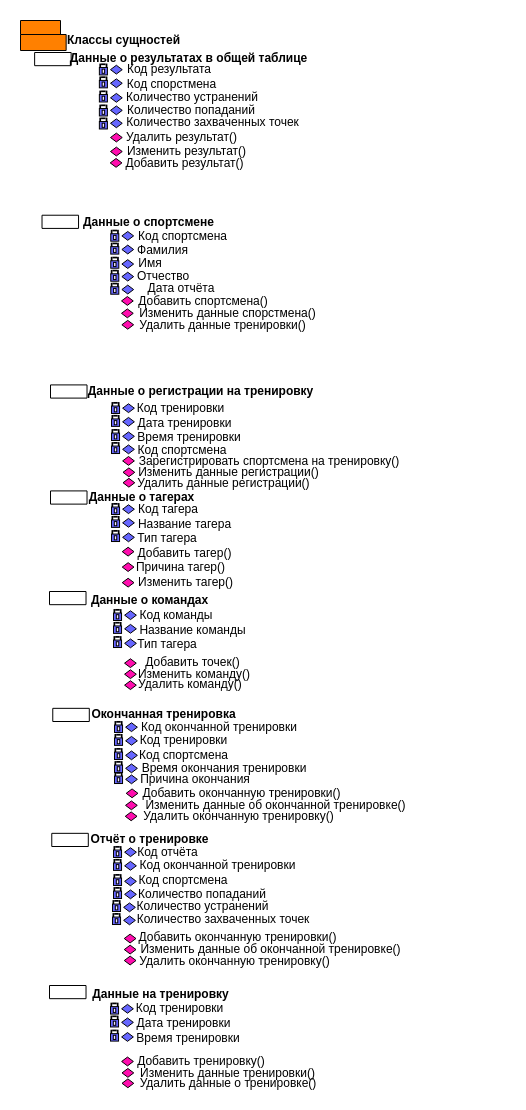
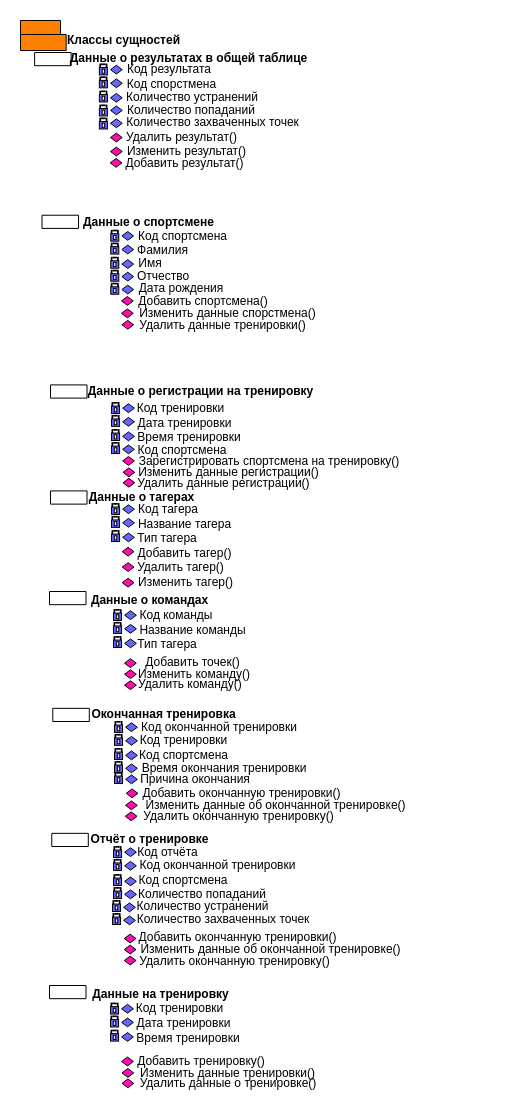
- <mxCell id="49" value="Дата отчёта" style="text;html=1;strokeColor=none;fillColor=none;align=center;verticalAlign=middle;whiteSpace=wrap;rounded=0;" parent="3" vertex="1"><mxGeometry x="111.6" y="249.64" width="98.4" height="9.42" as="geometry" /></mxCell>
+ <mxCell id="49" value="Дата рождения" style="text;html=1;strokeColor=none;fillColor=none;align=center;verticalAlign=middle;whiteSpace=wrap;rounded=0;" parent="3" vertex="1"><mxGeometry x="111.6" y="249.64" width="98.4" height="9.42" as="geometry" /></mxCell>
- <mxCell id="144" value="Причина тагер()" style="text;html=1;strokeColor=none;fillColor=none;align=center;verticalAlign=middle;whiteSpace=wrap;rounded=0;" parent="1" vertex="1"><mxGeometry x="134.42" y="562.2" width="92.58" height="9.42" as="geometry" /></mxCell>
+ <mxCell id="144" value="Удалить тагер()" style="text;html=1;strokeColor=none;fillColor=none;align=center;verticalAlign=middle;whiteSpace=wrap;rounded=0;" parent="1" vertex="1"><mxGeometry x="134.42" y="562.2" width="92.58" height="9.42" as="geometry" /></mxCell>
